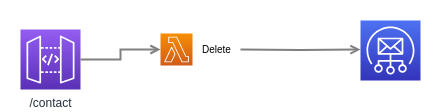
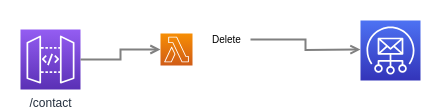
- <mxCell id="5" value="&lt;font style=&quot;font-size: 10px&quot;&gt;Delete&lt;/font&gt;" style="text;html=1;strokeColor=none;fillColor=none;align=left;verticalAlign=middle;whiteSpace=wrap;rounded=0;" parent="1" vertex="1"><mxGeometry x="200" y="39.5" width="40" height="19" as="geometry" /></mxCell>
+ <mxCell id="5" value="&lt;font style=&quot;font-size: 10px&quot;&gt;Delete&lt;/font&gt;" style="text;html=1;strokeColor=none;fillColor=none;align=left;verticalAlign=middle;whiteSpace=wrap;rounded=0;" parent="1" vertex="1"><mxGeometry x="210" y="29.5" width="40" height="19" as="geometry" /></mxCell>
